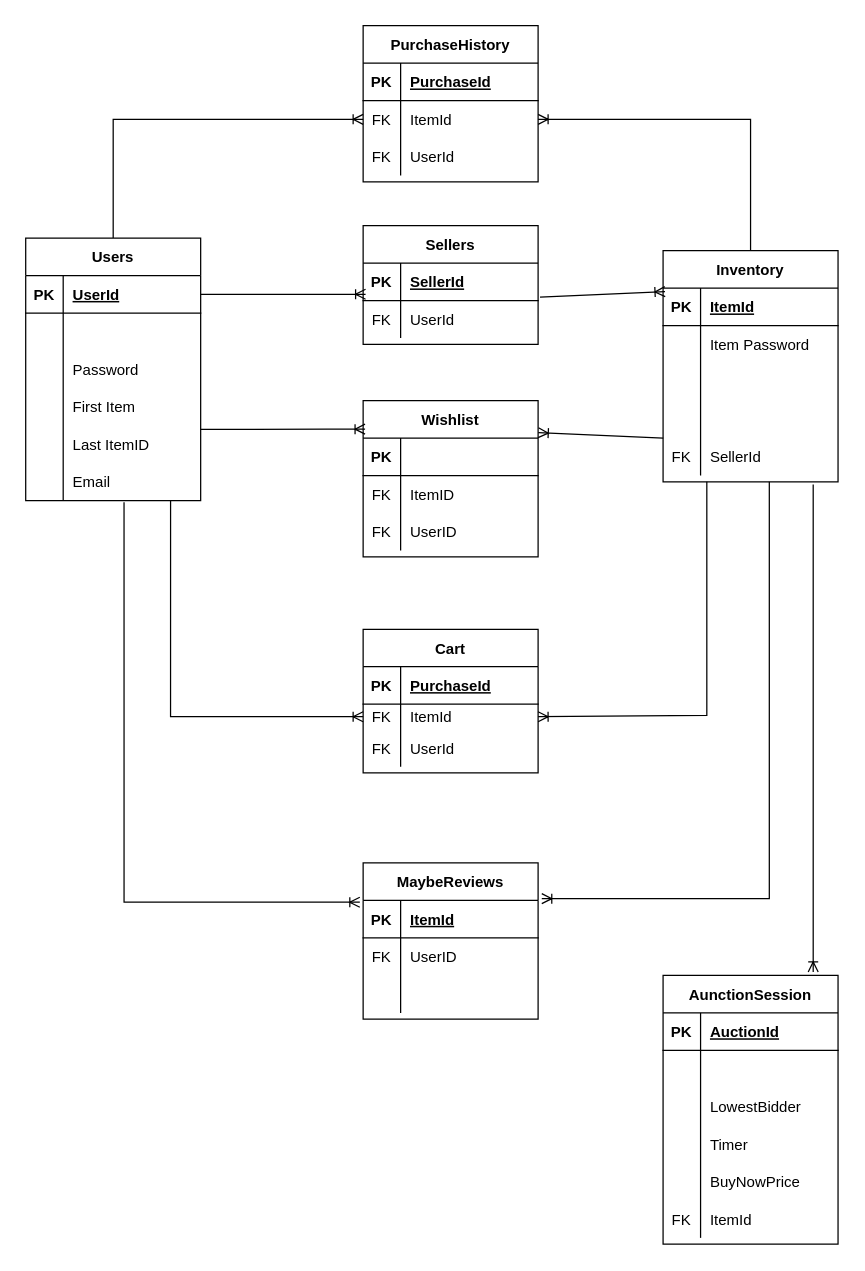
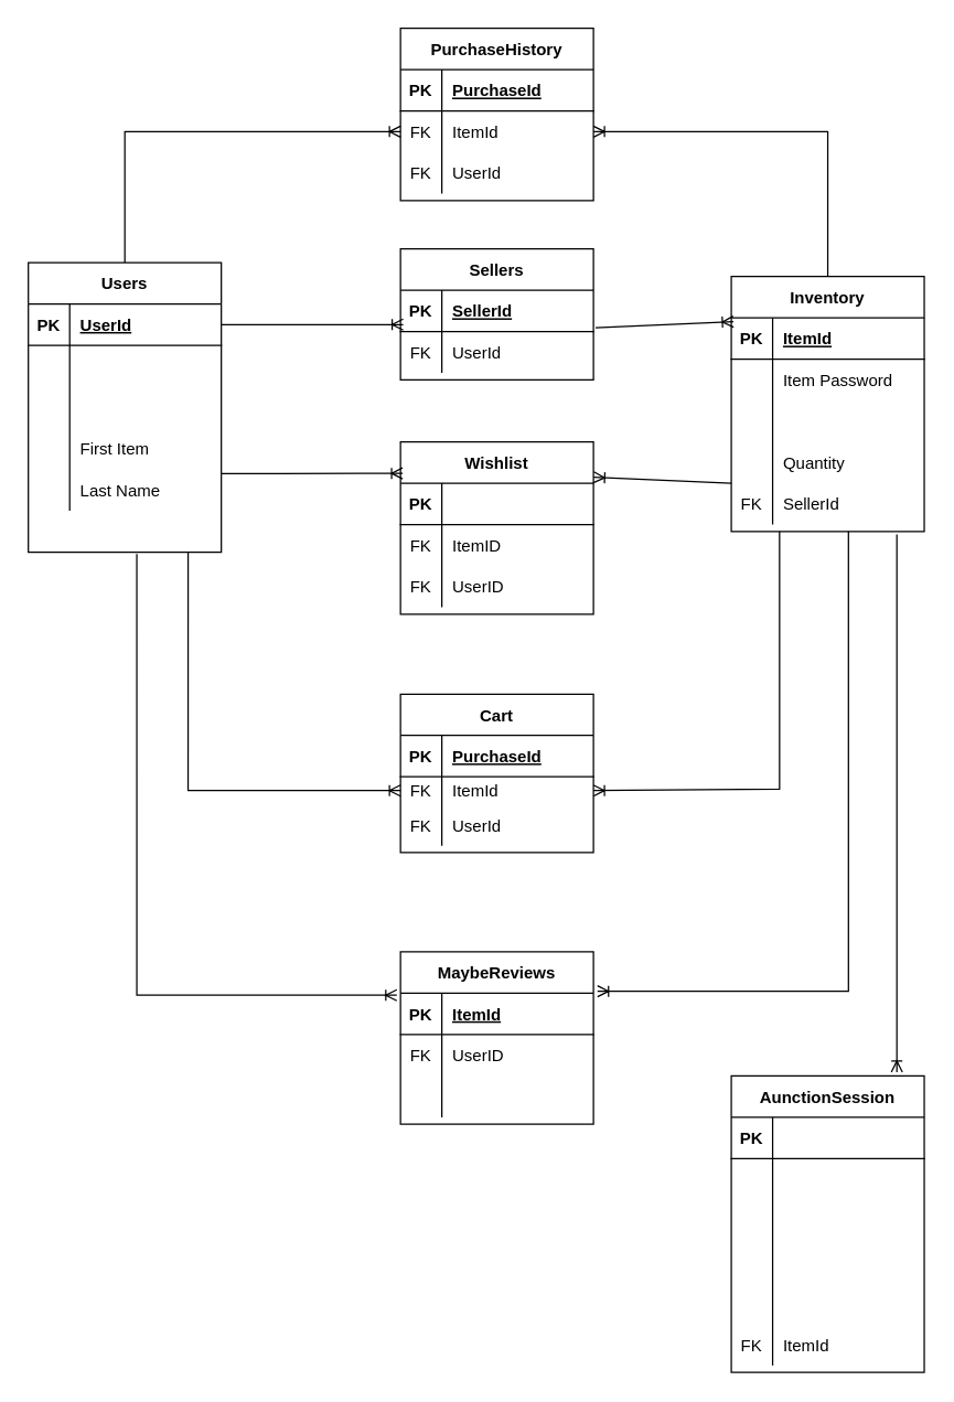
- <mxCell id="32" value="Password" style="shape=partialRectangle;overflow=hidden;connectable=0;fillColor=none;top=0;left=0;bottom=0;right=0;align=left;spacingLeft=6;" vertex="1" parent="30"><mxGeometry x="30" width="110" height="30" as="geometry"><mxRectangle width="110" height="30" as="alternateBounds" /></mxGeometry></mxCell>
+ <mxCell id="20" value="Quantity" style="shape=partialRectangle;overflow=hidden;connectable=0;fillColor=none;top=0;left=0;bottom=0;right=0;align=left;spacingLeft=6;" vertex="1" parent="18"><mxGeometry x="30" width="110" height="30" as="geometry"><mxRectangle width="110" height="30" as="alternateBounds" /></mxGeometry></mxCell>
- <mxCell id="38" value="Last ItemID" style="shape=partialRectangle;overflow=hidden;connectable=0;fillColor=none;top=0;left=0;bottom=0;right=0;align=left;spacingLeft=6;" vertex="1" parent="36"><mxGeometry x="30" width="110" height="30" as="geometry"><mxRectangle width="110" height="30" as="alternateBounds" /></mxGeometry></mxCell>
+ <mxCell id="38" value="Last Name" style="shape=partialRectangle;overflow=hidden;connectable=0;fillColor=none;top=0;left=0;bottom=0;right=0;align=left;spacingLeft=6;" vertex="1" parent="36"><mxGeometry x="30" width="110" height="30" as="geometry"><mxRectangle width="110" height="30" as="alternateBounds" /></mxGeometry></mxCell>
- <mxCell id="41" value="Email" style="shape=partialRectangle;overflow=hidden;connectable=0;fillColor=none;top=0;left=0;bottom=0;right=0;align=left;spacingLeft=6;" vertex="1" parent="39"><mxGeometry x="30" width="110" height="30" as="geometry"><mxRectangle width="110" height="30" as="alternateBounds" /></mxGeometry></mxCell>
- <mxCell id="74" value="AuctionId" style="shape=partialRectangle;overflow=hidden;connectable=0;fillColor=none;top=0;left=0;bottom=0;right=0;align=left;spacingLeft=6;fontStyle=5;" parent="72" vertex="1"><mxGeometry x="30" width="110" height="30" as="geometry"><mxRectangle width="110" height="30" as="alternateBounds" /></mxGeometry></mxCell>
- <mxCell id="79" value="LowestBidder" style="shape=partialRectangle;overflow=hidden;connectable=0;fillColor=none;top=0;left=0;bottom=0;right=0;align=left;spacingLeft=6;" vertex="1" parent="77"><mxGeometry x="30" width="110" height="30" as="geometry"><mxRectangle width="110" height="30" as="alternateBounds" /></mxGeometry></mxCell>
- <mxCell id="82" value="Timer" style="shape=partialRectangle;overflow=hidden;connectable=0;fillColor=none;top=0;left=0;bottom=0;right=0;align=left;spacingLeft=6;" vertex="1" parent="80"><mxGeometry x="30" width="110" height="30" as="geometry"><mxRectangle width="110" height="30" as="alternateBounds" /></mxGeometry></mxCell>
- <mxCell id="85" value="BuyNowPrice" style="shape=partialRectangle;overflow=hidden;connectable=0;fillColor=none;top=0;left=0;bottom=0;right=0;align=left;spacingLeft=6;" vertex="1" parent="83"><mxGeometry x="30" width="110" height="30" as="geometry"><mxRectangle width="110" height="30" as="alternateBounds" /></mxGeometry></mxCell>
